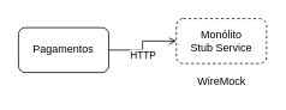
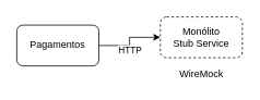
- <mxCell id="2" value="HTTP" style="edgeStyle=orthogonalEdgeStyle;rounded=0;orthogonalLoop=1;jettySize=auto;html=1;exitX=1;exitY=0.5;exitDx=0;exitDy=0;entryX=0;entryY=0.5;entryDx=0;entryDy=0;verticalAlign=top;spacing=0;strokeColor=#000000;fontColor=#000000;endArrow=open;" parent="1" source="4" target="3" edge="1"><mxGeometry relative="1" as="geometry"><Array as="points" /><mxPoint x="120" y="55" as="sourcePoint" /></mxGeometry></mxCell>
+ <mxCell id="2" value="HTTP" style="edgeStyle=orthogonalEdgeStyle;rounded=0;orthogonalLoop=1;jettySize=auto;html=1;exitX=1;exitY=0.5;exitDx=0;exitDy=0;entryX=0;entryY=0.5;entryDx=0;entryDy=0;verticalAlign=top;spacing=0;strokeColor=#000000;fontColor=#000000;" parent="1" source="4" target="3" edge="1"><mxGeometry relative="1" as="geometry"><Array as="points" /><mxPoint x="120" y="55" as="sourcePoint" /></mxGeometry></mxCell>
